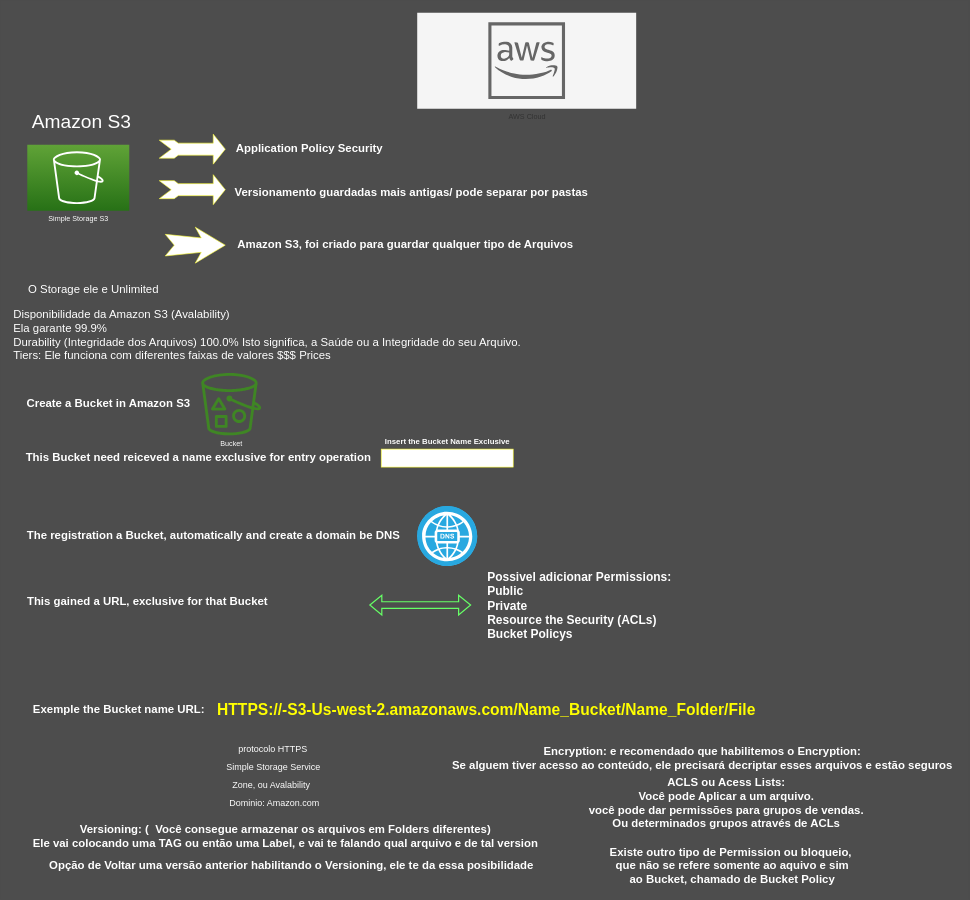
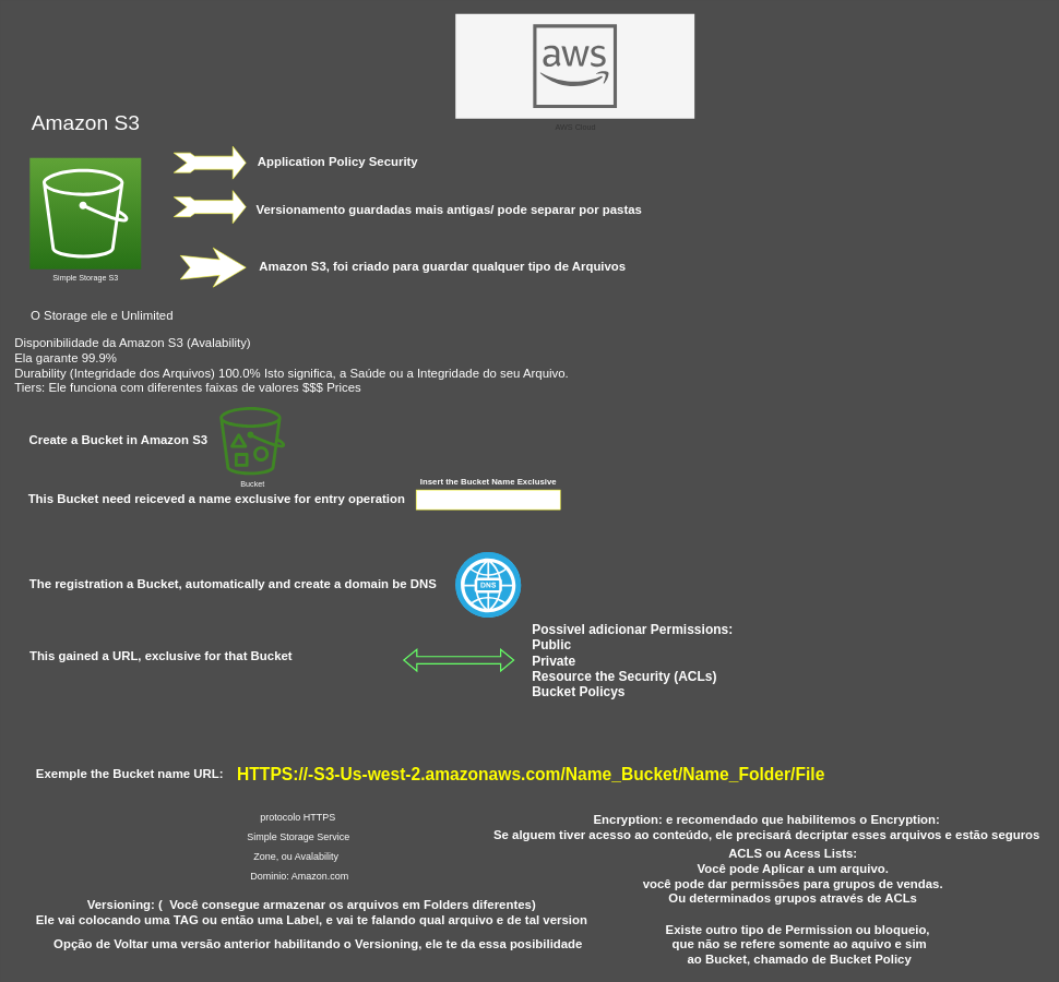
- <mxCell id="4" value="&lt;span style=&quot;font-size: 32px;&quot;&gt;Amazon S3&lt;/span&gt;" style="text;html=1;align=center;verticalAlign=middle;resizable=0;points=[];autosize=1;strokeColor=none;fillColor=none;fontColor=#FFFFFF;" parent="1" vertex="1"><mxGeometry x="45" y="188" width="180" height="30" as="geometry" /></mxCell>
+ <mxCell id="4" value="&lt;span style=&quot;font-size: 32px;&quot;&gt;Amazon S3&lt;/span&gt;" style="text;html=1;align=center;verticalAlign=middle;resizable=0;points=[];autosize=1;strokeColor=none;fillColor=none;fontColor=#FFFFFF;" parent="1" vertex="1"><mxGeometry x="40" y="173" width="180" height="30" as="geometry" /></mxCell>
- <mxCell id="2" value="&lt;font color=&quot;#ffffff&quot;&gt;Simple Storage S3&lt;/font&gt;" style="sketch=0;points=[[0,0,0],[0.25,0,0],[0.5,0,0],[0.75,0,0],[1,0,0],[0,1,0],[0.25,1,0],[0.5,1,0],[0.75,1,0],[1,1,0],[0,0.25,0],[0,0.5,0],[0,0.75,0],[1,0.25,0],[1,0.5,0],[1,0.75,0]];outlineConnect=0;fontColor=#232F3E;gradientColor=#60A337;gradientDirection=north;fillColor=#277116;strokeColor=#ffffff;dashed=0;verticalLabelPosition=bottom;verticalAlign=top;align=center;html=1;fontSize=12;fontStyle=0;aspect=fixed;shape=mxgraph.aws4.resourceIcon;resIcon=mxgraph.aws4.s3;" parent="1" vertex="1"><mxGeometry x="45" y="240.5" width="170" height="110" as="geometry" /></mxCell>
+ <mxCell id="2" value="&lt;font color=&quot;#ffffff&quot;&gt;Simple Storage S3&lt;/font&gt;" style="sketch=0;points=[[0,0,0],[0.25,0,0],[0.5,0,0],[0.75,0,0],[1,0,0],[0,1,0],[0.25,1,0],[0.5,1,0],[0.75,1,0],[1,1,0],[0,0.25,0],[0,0.5,0],[0,0.75,0],[1,0.25,0],[1,0.5,0],[1,0.75,0]];outlineConnect=0;fontColor=#232F3E;gradientColor=#60A337;gradientDirection=north;fillColor=#277116;strokeColor=#ffffff;dashed=0;verticalLabelPosition=bottom;verticalAlign=top;align=center;html=1;fontSize=12;fontStyle=0;aspect=fixed;shape=mxgraph.aws4.resourceIcon;resIcon=mxgraph.aws4.s3;" parent="1" vertex="1"><mxGeometry x="45" y="240.5" width="170" height="170" as="geometry" /></mxCell>
